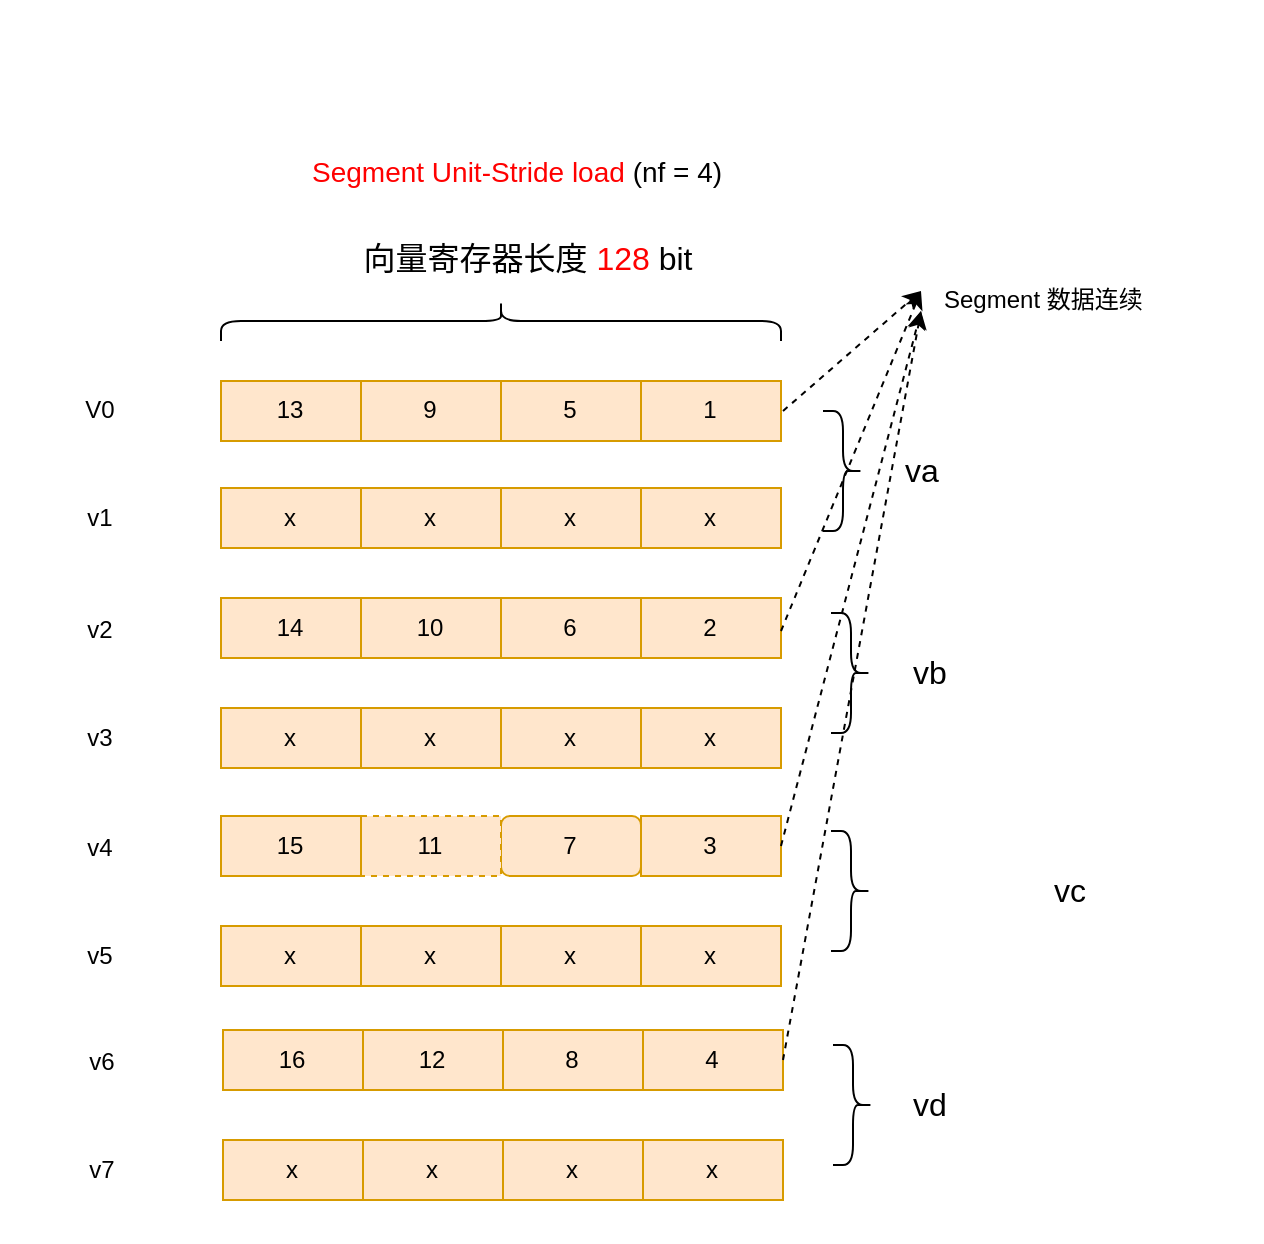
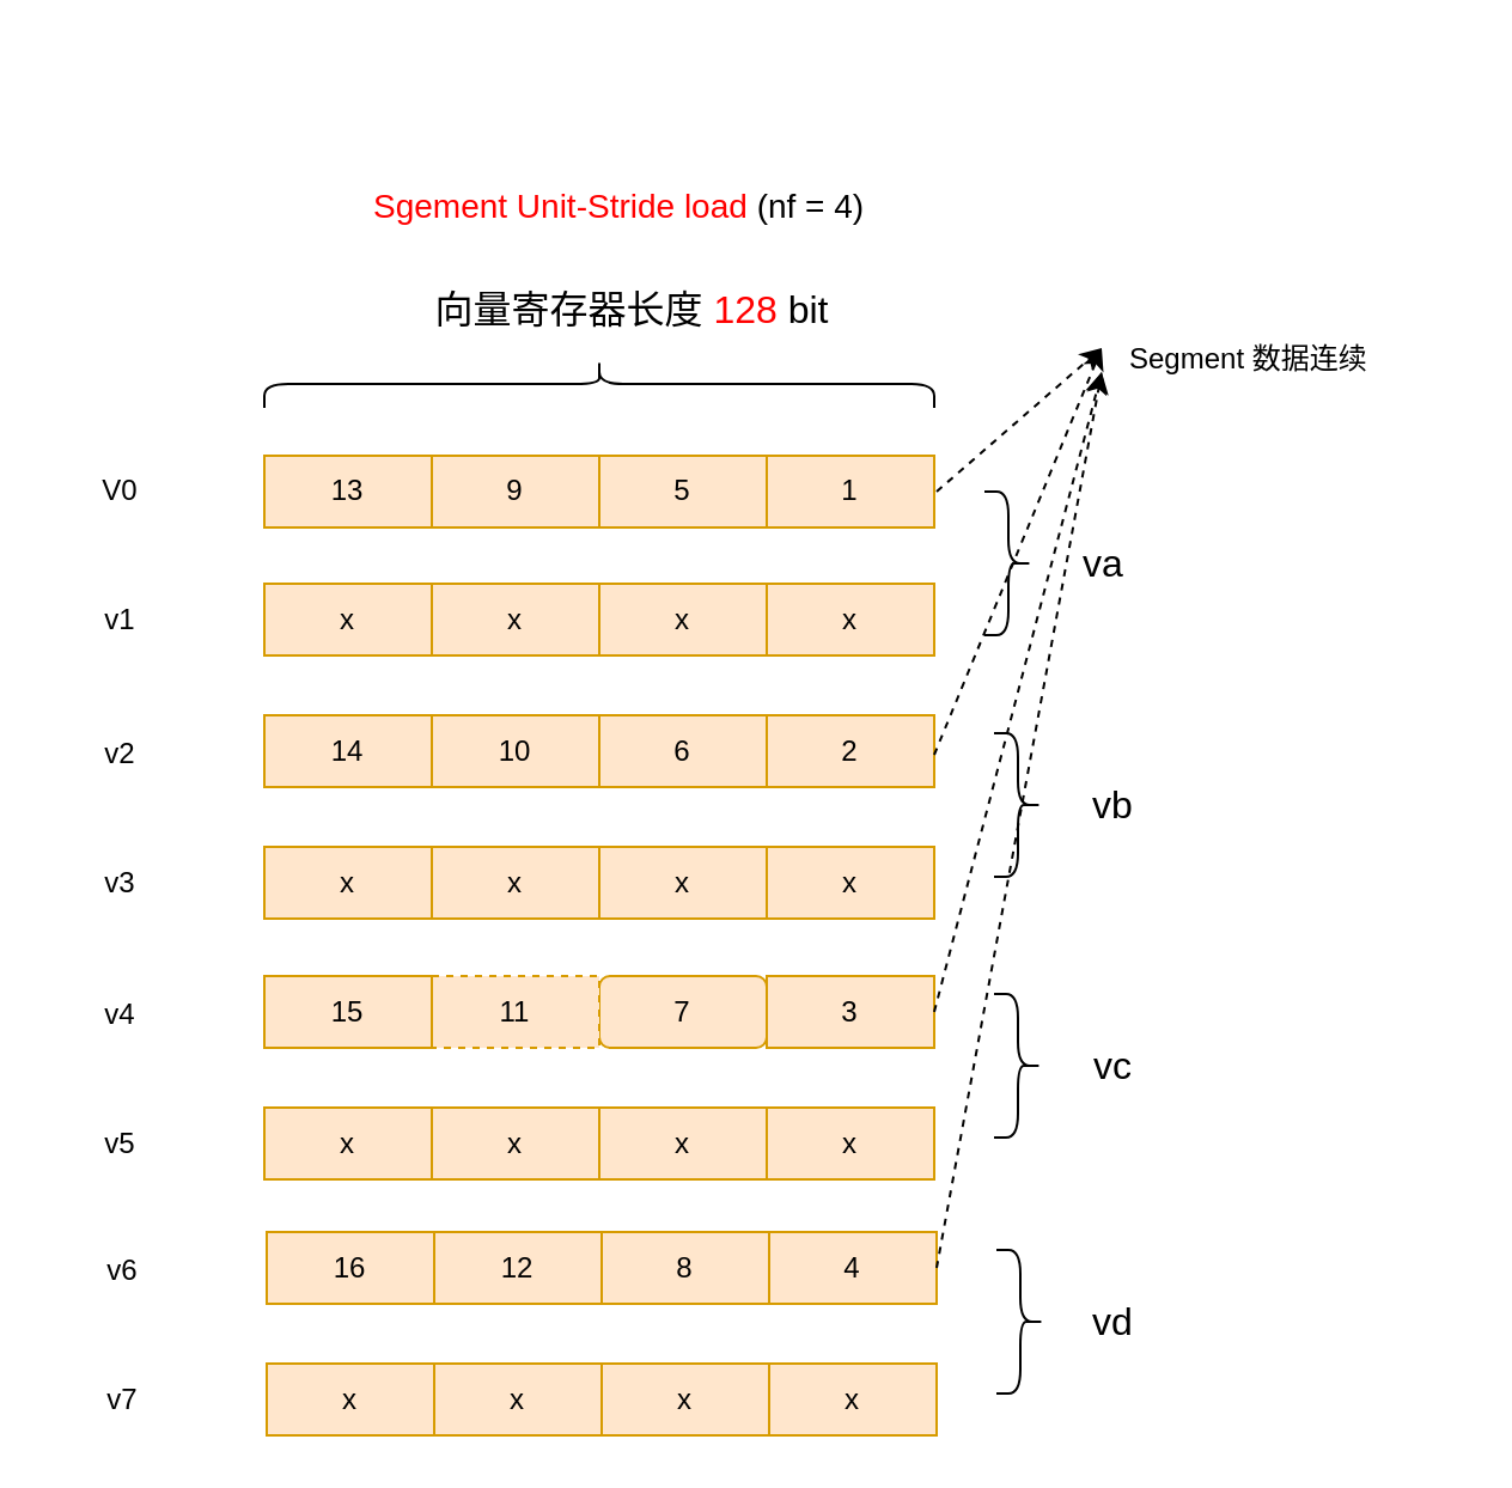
- <mxCell id="57" value="&lt;font style=&quot;font-size: 14px;&quot;&gt;&lt;font color=&quot;#ff0000&quot; style=&quot;font-size: 14px;&quot;&gt;Segment Unit-Stride load&amp;nbsp;&lt;/font&gt;(nf = 4)&lt;/font&gt;" style="text;strokeColor=none;align=left;fillColor=none;html=1;verticalAlign=middle;whiteSpace=wrap;rounded=0;" parent="1" vertex="1"><mxGeometry x="154" y="71" width="220" height="30" as="geometry" /></mxCell>
+ <mxCell id="57" value="&lt;font style=&quot;font-size: 14px;&quot;&gt;&lt;font color=&quot;#ff0000&quot; style=&quot;font-size: 14px;&quot;&gt;Sgement Unit-Stride load&amp;nbsp;&lt;/font&gt;(nf = 4)&lt;/font&gt;" style="text;strokeColor=none;align=left;fillColor=none;html=1;verticalAlign=middle;whiteSpace=wrap;rounded=0;" parent="1" vertex="1"><mxGeometry x="154" y="71" width="220" height="30" as="geometry" /></mxCell>
- <mxCell id="53" value="&lt;font style=&quot;font-size: 16px;&quot;&gt;vc&lt;/font&gt;" style="text;strokeColor=none;align=center;fillColor=none;html=1;verticalAlign=middle;whiteSpace=wrap;rounded=0;" parent="1" vertex="1"><mxGeometry x="505" y="430" width="60" height="30" as="geometry" /></mxCell>
+ <mxCell id="53" value="&lt;font style=&quot;font-size: 16px;&quot;&gt;vc&lt;/font&gt;" style="text;strokeColor=none;align=center;fillColor=none;html=1;verticalAlign=middle;whiteSpace=wrap;rounded=0;" parent="1" vertex="1"><mxGeometry x="435" y="430" width="60" height="30" as="geometry" /></mxCell>
